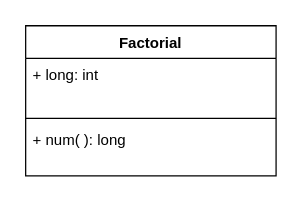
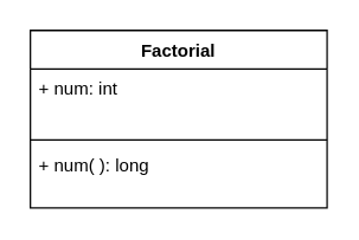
- <mxCell id="3" value="+ long: int" style="text;strokeColor=none;fillColor=none;align=left;verticalAlign=top;spacingLeft=4;spacingRight=4;overflow=hidden;rotatable=0;points=[[0,0.5],[1,0.5]];portConstraint=eastwest;" vertex="1" parent="2"><mxGeometry y="26" width="200" height="44" as="geometry" /></mxCell>
+ <mxCell id="3" value="+ num: int" style="text;strokeColor=none;fillColor=none;align=left;verticalAlign=top;spacingLeft=4;spacingRight=4;overflow=hidden;rotatable=0;points=[[0,0.5],[1,0.5]];portConstraint=eastwest;" vertex="1" parent="2"><mxGeometry y="26" width="200" height="44" as="geometry" /></mxCell>
